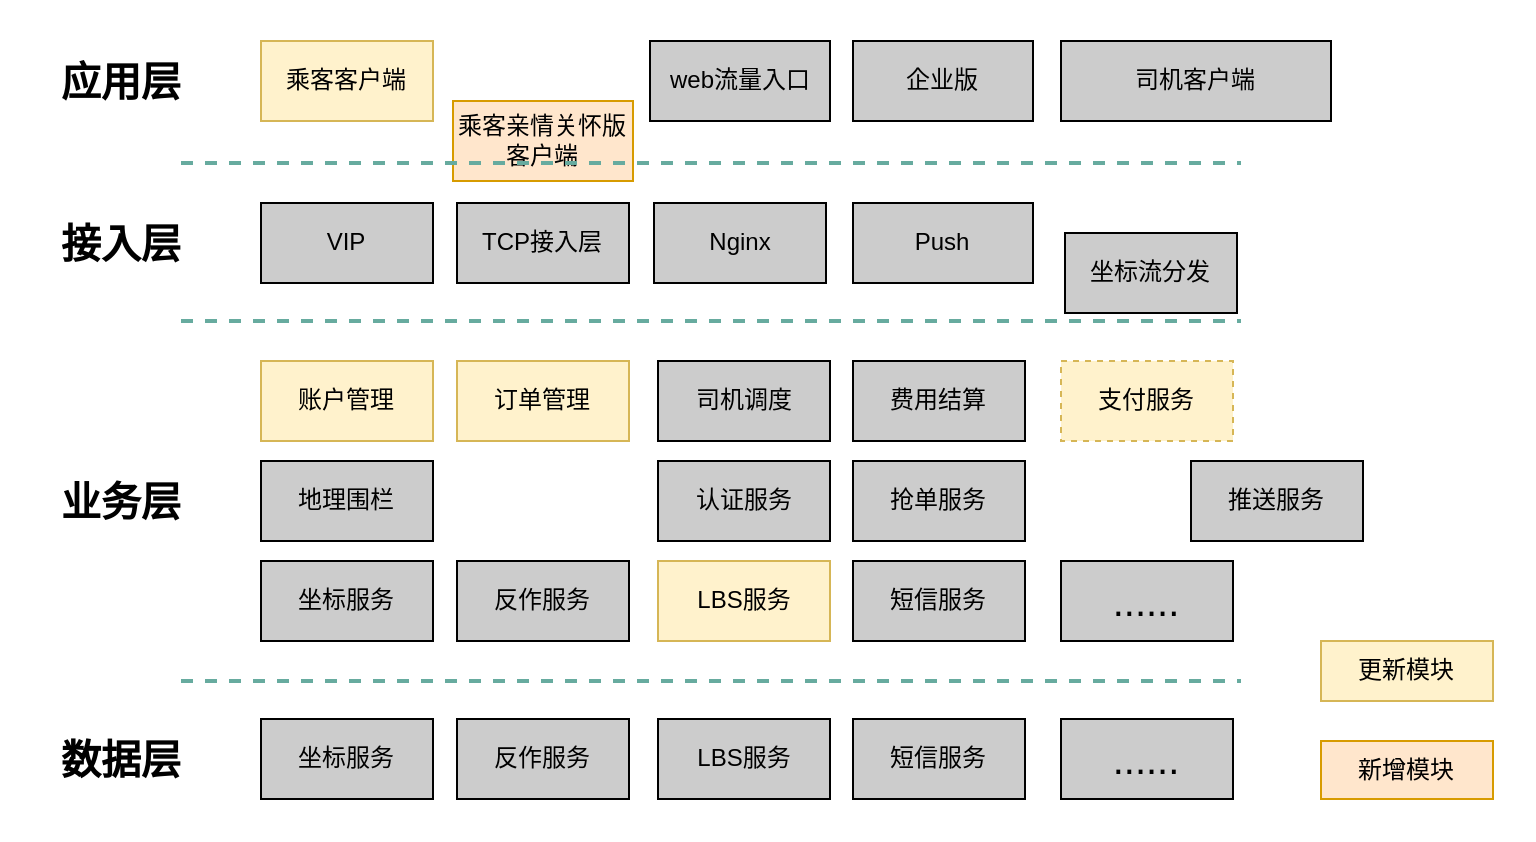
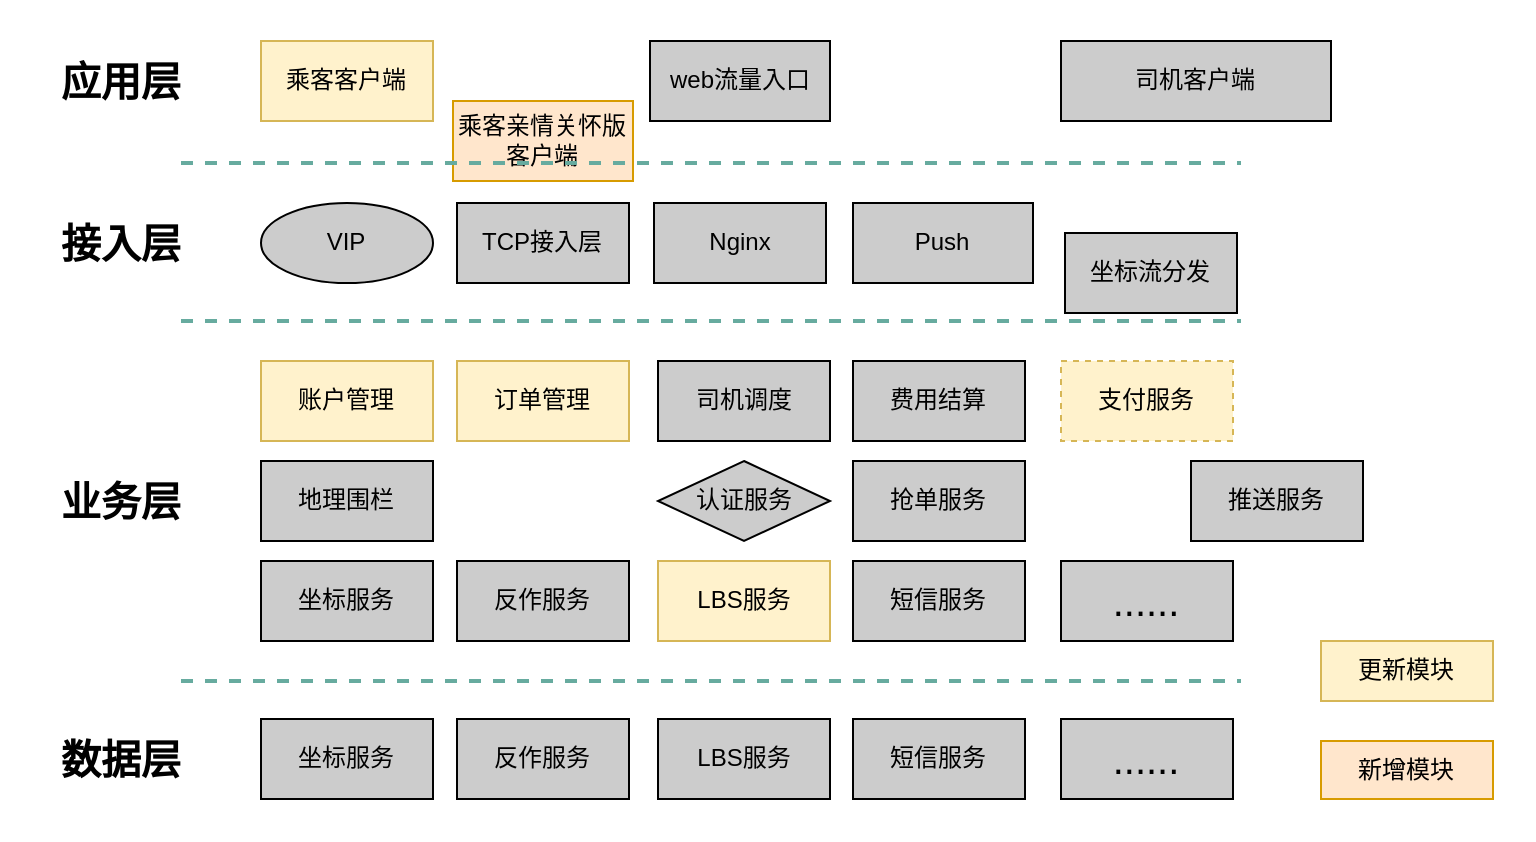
- <mxCell id="5" value="企业版" style="rounded=0;whiteSpace=wrap;html=1;fillColor=#CCCCCC;" vertex="1" parent="1"><mxGeometry x="426" y="20" width="90" height="40" as="geometry" /></mxCell>
- <mxCell id="7" value="VIP" style="rounded=0;whiteSpace=wrap;html=1;fillColor=#CCCCCC;" vertex="1" parent="1"><mxGeometry x="130" y="101" width="86" height="40" as="geometry" /></mxCell>
+ <mxCell id="7" value="VIP" style="ellipse;whiteSpace=wrap;html=1;fillColor=#CCCCCC;" vertex="1" parent="1"><mxGeometry x="130" y="101" width="86" height="40" as="geometry" /></mxCell>
- <mxCell id="17" value="认证服务" style="rounded=0;whiteSpace=wrap;html=1;fillColor=#CCCCCC;" vertex="1" parent="1"><mxGeometry x="328.5" y="230" width="86" height="40" as="geometry" /></mxCell>
+ <mxCell id="17" value="认证服务" style="rhombus;whiteSpace=wrap;html=1;fillColor=#CCCCCC;" vertex="1" parent="1"><mxGeometry x="328.5" y="230" width="86" height="40" as="geometry" /></mxCell>
